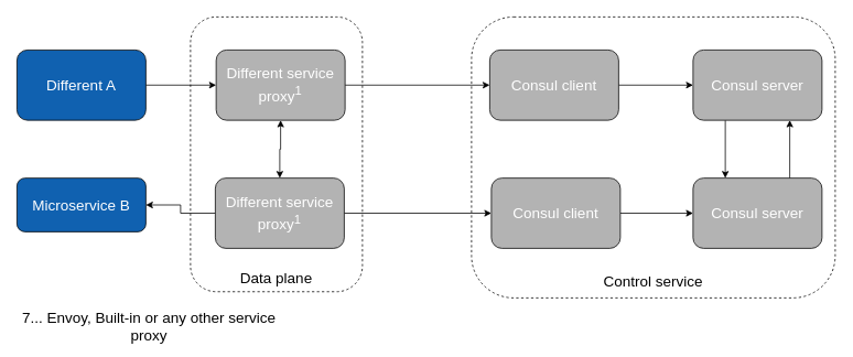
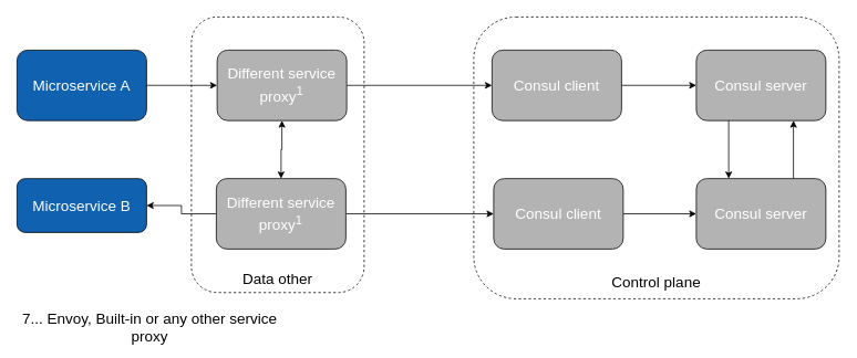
- <mxCell id="5" value="&lt;font color=&quot;#ffffff&quot;&gt;Different A&lt;/font&gt;" style="rounded=1;whiteSpace=wrap;html=1;fontSize=18;fillColor=#1061B0;" vertex="1" parent="1"><mxGeometry x="20" y="60" width="156" height="85" as="geometry" /></mxCell>
+ <mxCell id="5" value="&lt;font color=&quot;#ffffff&quot;&gt;Microservice A&lt;/font&gt;" style="rounded=1;whiteSpace=wrap;html=1;fontSize=18;fillColor=#1061B0;" vertex="1" parent="1"><mxGeometry x="20" y="60" width="156" height="85" as="geometry" /></mxCell>
- <mxCell id="3" value="&lt;span style=&quot;text-align: right; color: rgb(0, 0, 0); background-color: initial;&quot;&gt;&lt;br&gt;&lt;br&gt;&lt;br&gt;&lt;br&gt;&lt;br&gt;&lt;br&gt;&lt;br&gt;&lt;br&gt;&lt;br&gt;&lt;br&gt;&lt;br&gt;&lt;br&gt;&lt;br&gt;&lt;br&gt;Data plane&lt;/span&gt;&lt;font color=&quot;#000000&quot;&gt;&lt;br&gt;&lt;/font&gt;" style="rounded=1;whiteSpace=wrap;html=1;labelBackgroundColor=none;strokeColor=#000000;fontSize=18;fontColor=#B3B3B3;fillColor=none;dashed=1;" vertex="1" parent="1"><mxGeometry x="230" y="20" width="208" height="332.5" as="geometry" /></mxCell>
+ <mxCell id="3" value="&lt;span style=&quot;text-align: right; color: rgb(0, 0, 0); background-color: initial;&quot;&gt;&lt;br&gt;&lt;br&gt;&lt;br&gt;&lt;br&gt;&lt;br&gt;&lt;br&gt;&lt;br&gt;&lt;br&gt;&lt;br&gt;&lt;br&gt;&lt;br&gt;&lt;br&gt;&lt;br&gt;&lt;br&gt;Data other&lt;/span&gt;&lt;font color=&quot;#000000&quot;&gt;&lt;br&gt;&lt;/font&gt;" style="rounded=1;whiteSpace=wrap;html=1;labelBackgroundColor=none;strokeColor=#000000;fontSize=18;fontColor=#B3B3B3;fillColor=none;dashed=1;" vertex="1" parent="1"><mxGeometry x="230" y="20" width="208" height="332.5" as="geometry" /></mxCell>
- <mxCell id="2" value="&lt;font color=&quot;#000000&quot;&gt;&lt;br&gt;&lt;br&gt;&lt;br&gt;&lt;br&gt;&lt;br&gt;&lt;br&gt;&lt;br&gt;&lt;br&gt;&lt;br&gt;&lt;br&gt;&lt;br&gt;&lt;div style=&quot;text-align: right;&quot;&gt;&lt;span style=&quot;background-color: initial;&quot;&gt;&lt;br&gt;&lt;/span&gt;&lt;/div&gt;&lt;div style=&quot;text-align: right;&quot;&gt;&lt;span style=&quot;background-color: initial;&quot;&gt;&lt;br&gt;&lt;/span&gt;&lt;/div&gt;&lt;div style=&quot;text-align: right;&quot;&gt;&lt;span style=&quot;background-color: initial;&quot;&gt;&lt;br&gt;&lt;/span&gt;&lt;/div&gt;&lt;div style=&quot;text-align: right;&quot;&gt;&lt;span style=&quot;background-color: initial;&quot;&gt;Control service&lt;/span&gt;&lt;/div&gt;&lt;/font&gt;" style="rounded=1;whiteSpace=wrap;html=1;labelBackgroundColor=none;strokeColor=#000000;fontSize=18;fontColor=#B3B3B3;fillColor=none;dashed=1;" vertex="1" parent="1"><mxGeometry x="570" y="20" width="440" height="340" as="geometry" /></mxCell>
+ <mxCell id="2" value="&lt;font color=&quot;#000000&quot;&gt;&lt;br&gt;&lt;br&gt;&lt;br&gt;&lt;br&gt;&lt;br&gt;&lt;br&gt;&lt;br&gt;&lt;br&gt;&lt;br&gt;&lt;br&gt;&lt;br&gt;&lt;div style=&quot;text-align: right;&quot;&gt;&lt;span style=&quot;background-color: initial;&quot;&gt;&lt;br&gt;&lt;/span&gt;&lt;/div&gt;&lt;div style=&quot;text-align: right;&quot;&gt;&lt;span style=&quot;background-color: initial;&quot;&gt;&lt;br&gt;&lt;/span&gt;&lt;/div&gt;&lt;div style=&quot;text-align: right;&quot;&gt;&lt;span style=&quot;background-color: initial;&quot;&gt;&lt;br&gt;&lt;/span&gt;&lt;/div&gt;&lt;div style=&quot;text-align: right;&quot;&gt;&lt;span style=&quot;background-color: initial;&quot;&gt;Control plane&lt;/span&gt;&lt;/div&gt;&lt;/font&gt;" style="rounded=1;whiteSpace=wrap;html=1;labelBackgroundColor=none;strokeColor=#000000;fontSize=18;fontColor=#B3B3B3;fillColor=none;dashed=1;" vertex="1" parent="1"><mxGeometry x="570" y="20" width="440" height="340" as="geometry" /></mxCell>
